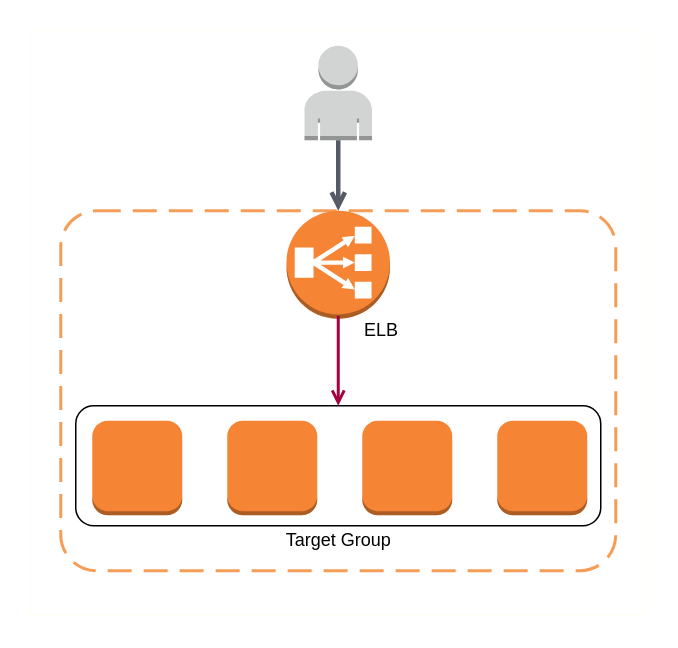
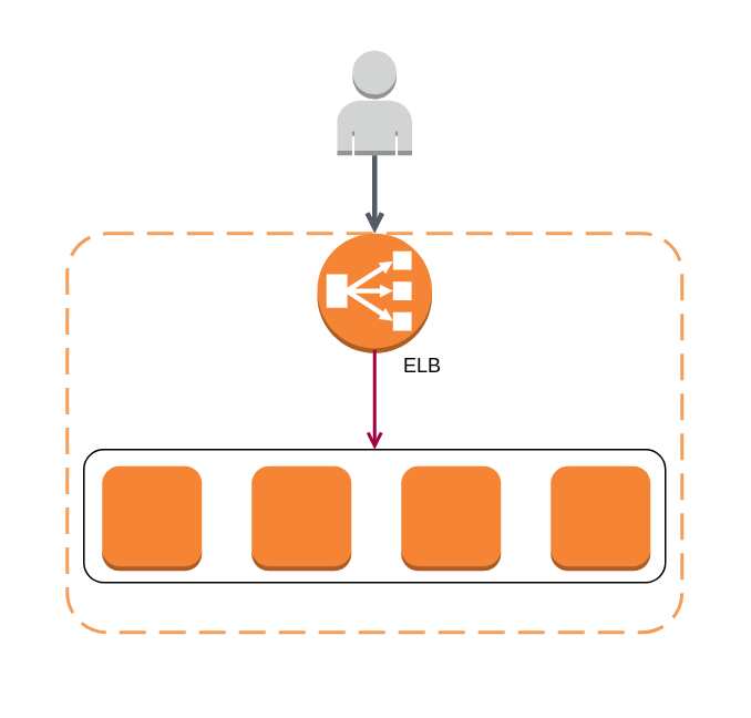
- <mxCell id="5" value="Target Group" style="text;html=1;strokeColor=none;fillColor=none;align=center;verticalAlign=middle;whiteSpace=wrap;rounded=0;" parent="1" vertex="1"><mxGeometry x="180.5" y="350" width="89" height="20" as="geometry" /></mxCell>
